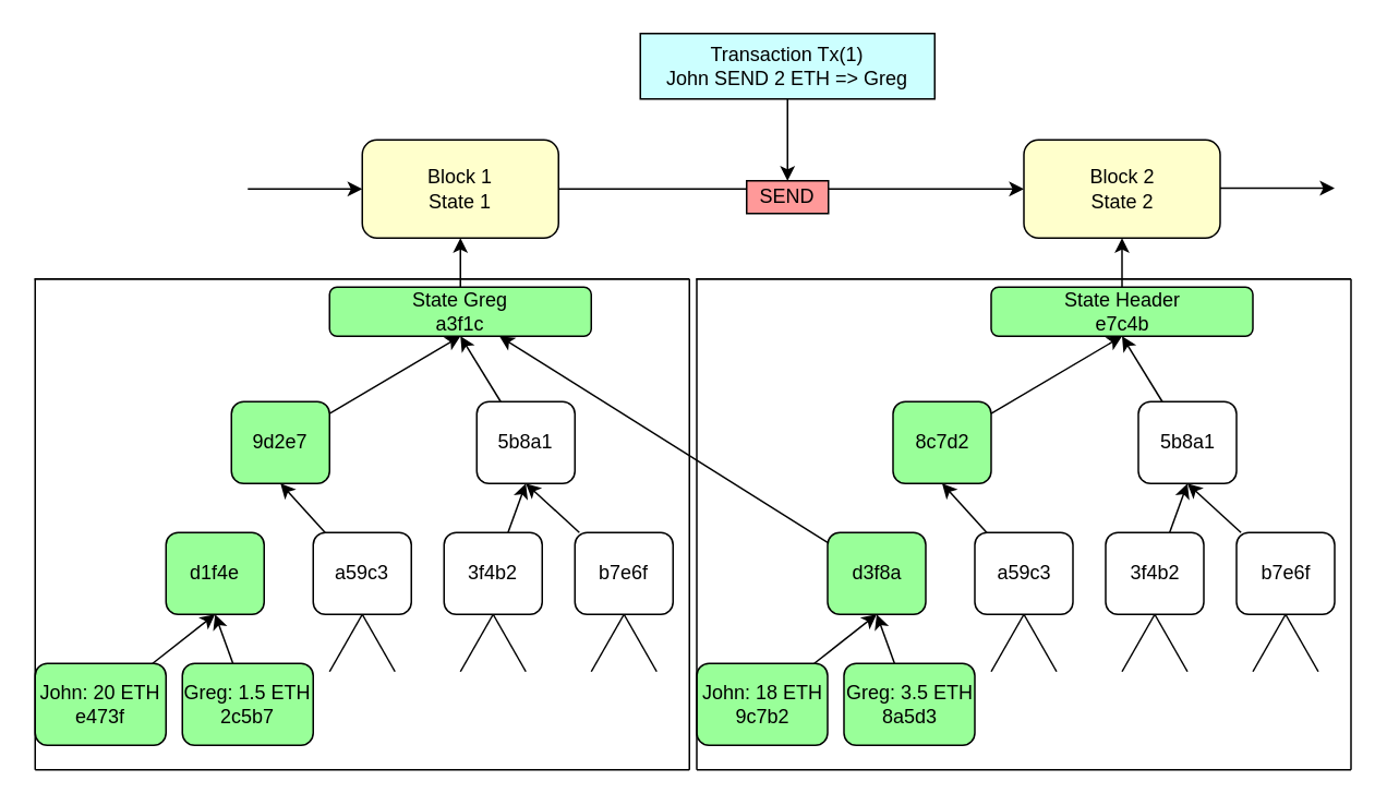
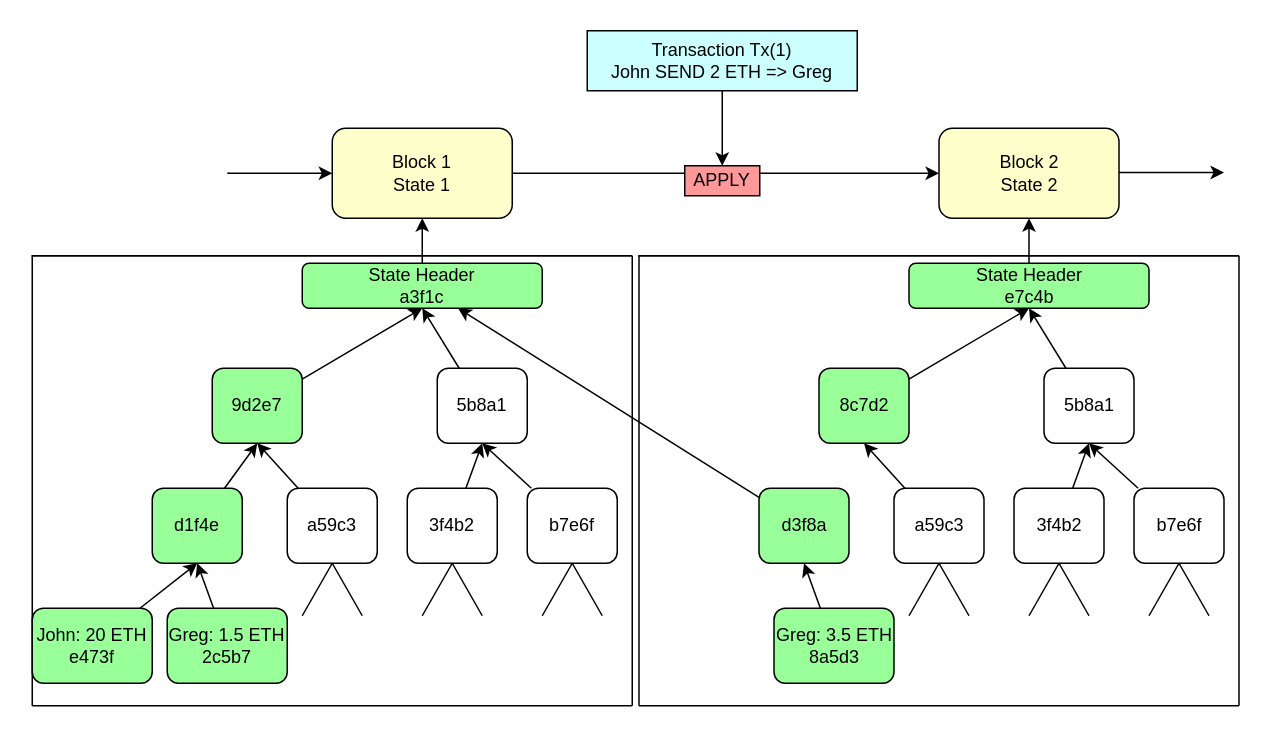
- <mxCell id="67" value="SEND" style="rounded=0;whiteSpace=wrap;html=1;shadow=0;fillColor=#FF9999;" vertex="1" parent="1"><mxGeometry x="456" y="110" width="50" height="20" as="geometry" /></mxCell>
+ <mxCell id="67" value="APPLY" style="rounded=0;whiteSpace=wrap;html=1;shadow=0;fillColor=#FF9999;" vertex="1" parent="1"><mxGeometry x="456" y="110" width="50" height="20" as="geometry" /></mxCell>
- <mxCell id="6" value="State Greg&lt;br&gt;a3f1c" style="rounded=1;whiteSpace=wrap;html=1;fillColor=#99FF99;" vertex="1" parent="1"><mxGeometry x="201" y="175" width="160" height="30" as="geometry" /></mxCell>
+ <mxCell id="6" value="State Header&lt;br&gt;a3f1c" style="rounded=1;whiteSpace=wrap;html=1;fillColor=#99FF99;" vertex="1" parent="1"><mxGeometry x="201" y="175" width="160" height="30" as="geometry" /></mxCell>
+ <mxCell id="15" style="edgeStyle=none;html=1;entryX=0.5;entryY=1;entryDx=0;entryDy=0;" edge="1" parent="1" source="16" target="8"><mxGeometry relative="1" as="geometry" /></mxCell>
- <mxCell id="42" style="edgeStyle=none;html=1;entryX=0.5;entryY=1;entryDx=0;entryDy=0;" edge="1" parent="1" source="43" target="47"><mxGeometry relative="1" as="geometry" /></mxCell>
- <mxCell id="43" value="John: 18 ETH&lt;br&gt;9c7b2" style="rounded=1;whiteSpace=wrap;html=1;fillColor=#99FF99;" vertex="1" parent="1"><mxGeometry x="425.5" y="405" width="80" height="50" as="geometry" /></mxCell>
